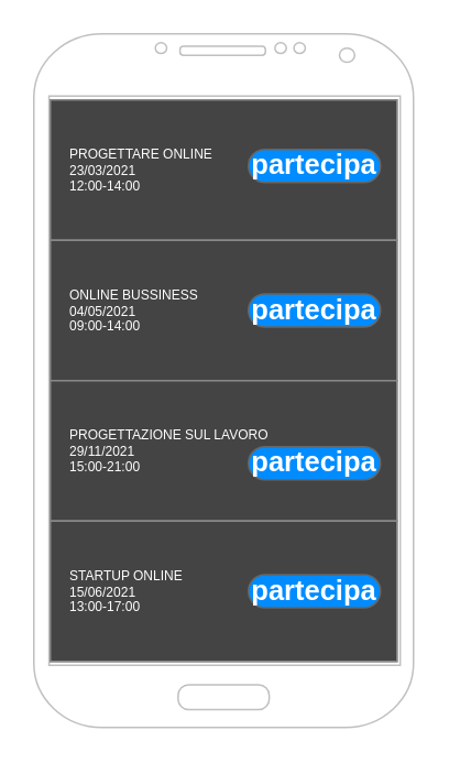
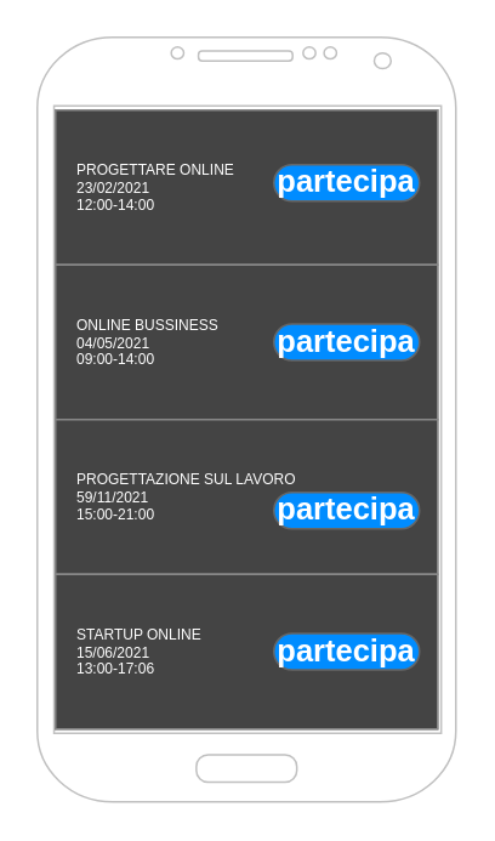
- <mxCell id="4" value="PROGETTARE ONLINE&lt;br&gt;23/03/2021&lt;br&gt;12:00-14:00" style="strokeColor=inherit;fillColor=inherit;gradientColor=inherit;strokeWidth=1;html=1;shadow=0;dashed=0;shape=mxgraph.android.rrect;rSize=0;align=left;spacingLeft=10;fontSize=8;fontColor=#ffffff;" vertex="1" parent="3"><mxGeometry width="210" height="85" as="geometry" /></mxCell>
+ <mxCell id="4" value="PROGETTARE ONLINE&lt;br&gt;23/02/2021&lt;br&gt;12:00-14:00" style="strokeColor=inherit;fillColor=inherit;gradientColor=inherit;strokeWidth=1;html=1;shadow=0;dashed=0;shape=mxgraph.android.rrect;rSize=0;align=left;spacingLeft=10;fontSize=8;fontColor=#ffffff;" vertex="1" parent="3"><mxGeometry width="210" height="85" as="geometry" /></mxCell>
- <mxCell id="6" value="PROGETTAZIONE SUL LAVORO&lt;br&gt;29/11/2021&lt;br&gt;15:00-21:00&lt;br&gt;" style="strokeColor=inherit;fillColor=inherit;gradientColor=inherit;strokeWidth=1;html=1;shadow=0;dashed=0;shape=mxgraph.android.rrect;rSize=0;align=left;spacingLeft=10;fontSize=8;fontColor=#ffffff;" vertex="1" parent="3"><mxGeometry y="170" width="210" height="85" as="geometry" /></mxCell>
+ <mxCell id="6" value="PROGETTAZIONE SUL LAVORO&lt;br&gt;59/11/2021&lt;br&gt;15:00-21:00&lt;br&gt;" style="strokeColor=inherit;fillColor=inherit;gradientColor=inherit;strokeWidth=1;html=1;shadow=0;dashed=0;shape=mxgraph.android.rrect;rSize=0;align=left;spacingLeft=10;fontSize=8;fontColor=#ffffff;" vertex="1" parent="3"><mxGeometry y="170" width="210" height="85" as="geometry" /></mxCell>
- <mxCell id="7" value="STARTUP ONLINE&lt;br&gt;15/06/2021&lt;br&gt;13:00-17:00" style="strokeColor=inherit;fillColor=inherit;gradientColor=inherit;strokeWidth=1;html=1;shadow=0;dashed=0;shape=mxgraph.android.rrect;rSize=0;align=left;spacingLeft=10;fontSize=8;fontColor=#ffffff;" vertex="1" parent="3"><mxGeometry y="255" width="210" height="85" as="geometry" /></mxCell>
+ <mxCell id="7" value="STARTUP ONLINE&lt;br&gt;15/06/2021&lt;br&gt;13:00-17:06" style="strokeColor=inherit;fillColor=inherit;gradientColor=inherit;strokeWidth=1;html=1;shadow=0;dashed=0;shape=mxgraph.android.rrect;rSize=0;align=left;spacingLeft=10;fontSize=8;fontColor=#ffffff;" vertex="1" parent="3"><mxGeometry y="255" width="210" height="85" as="geometry" /></mxCell>
